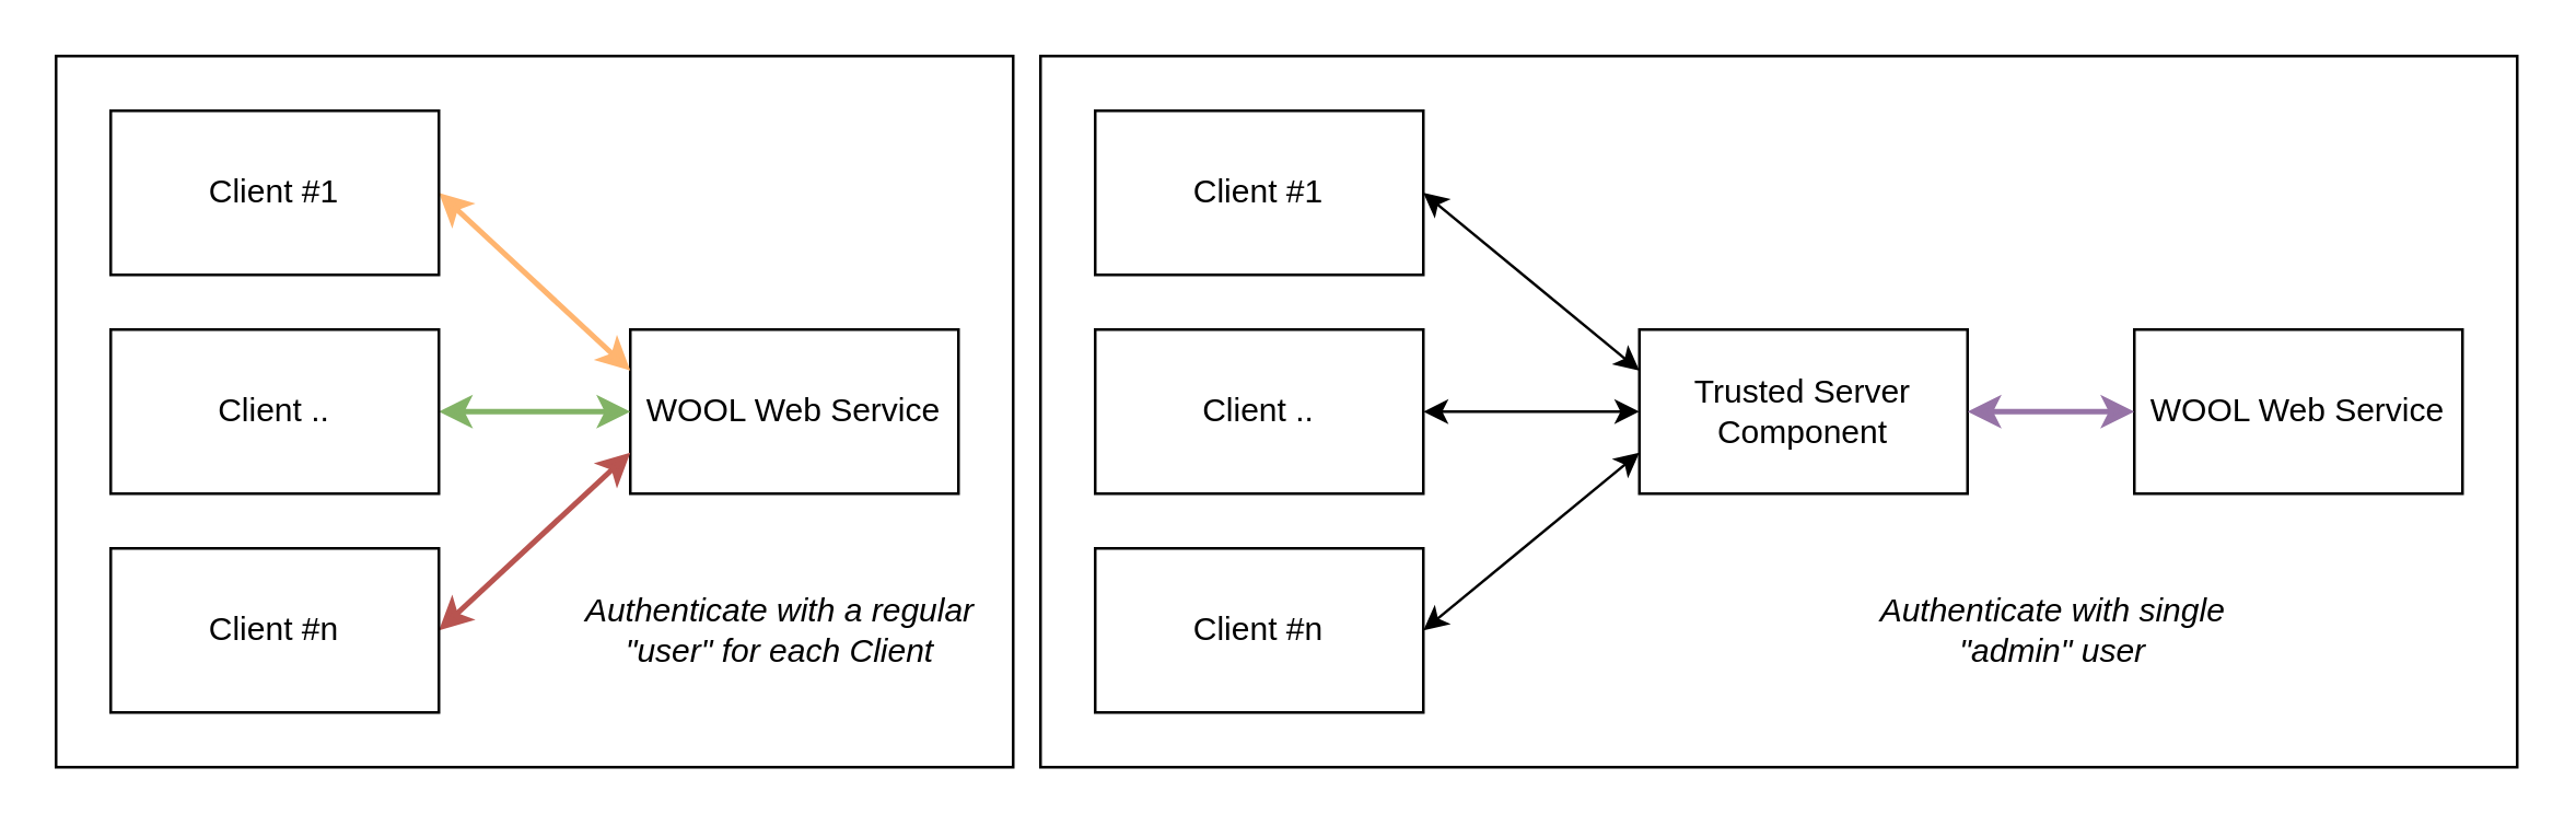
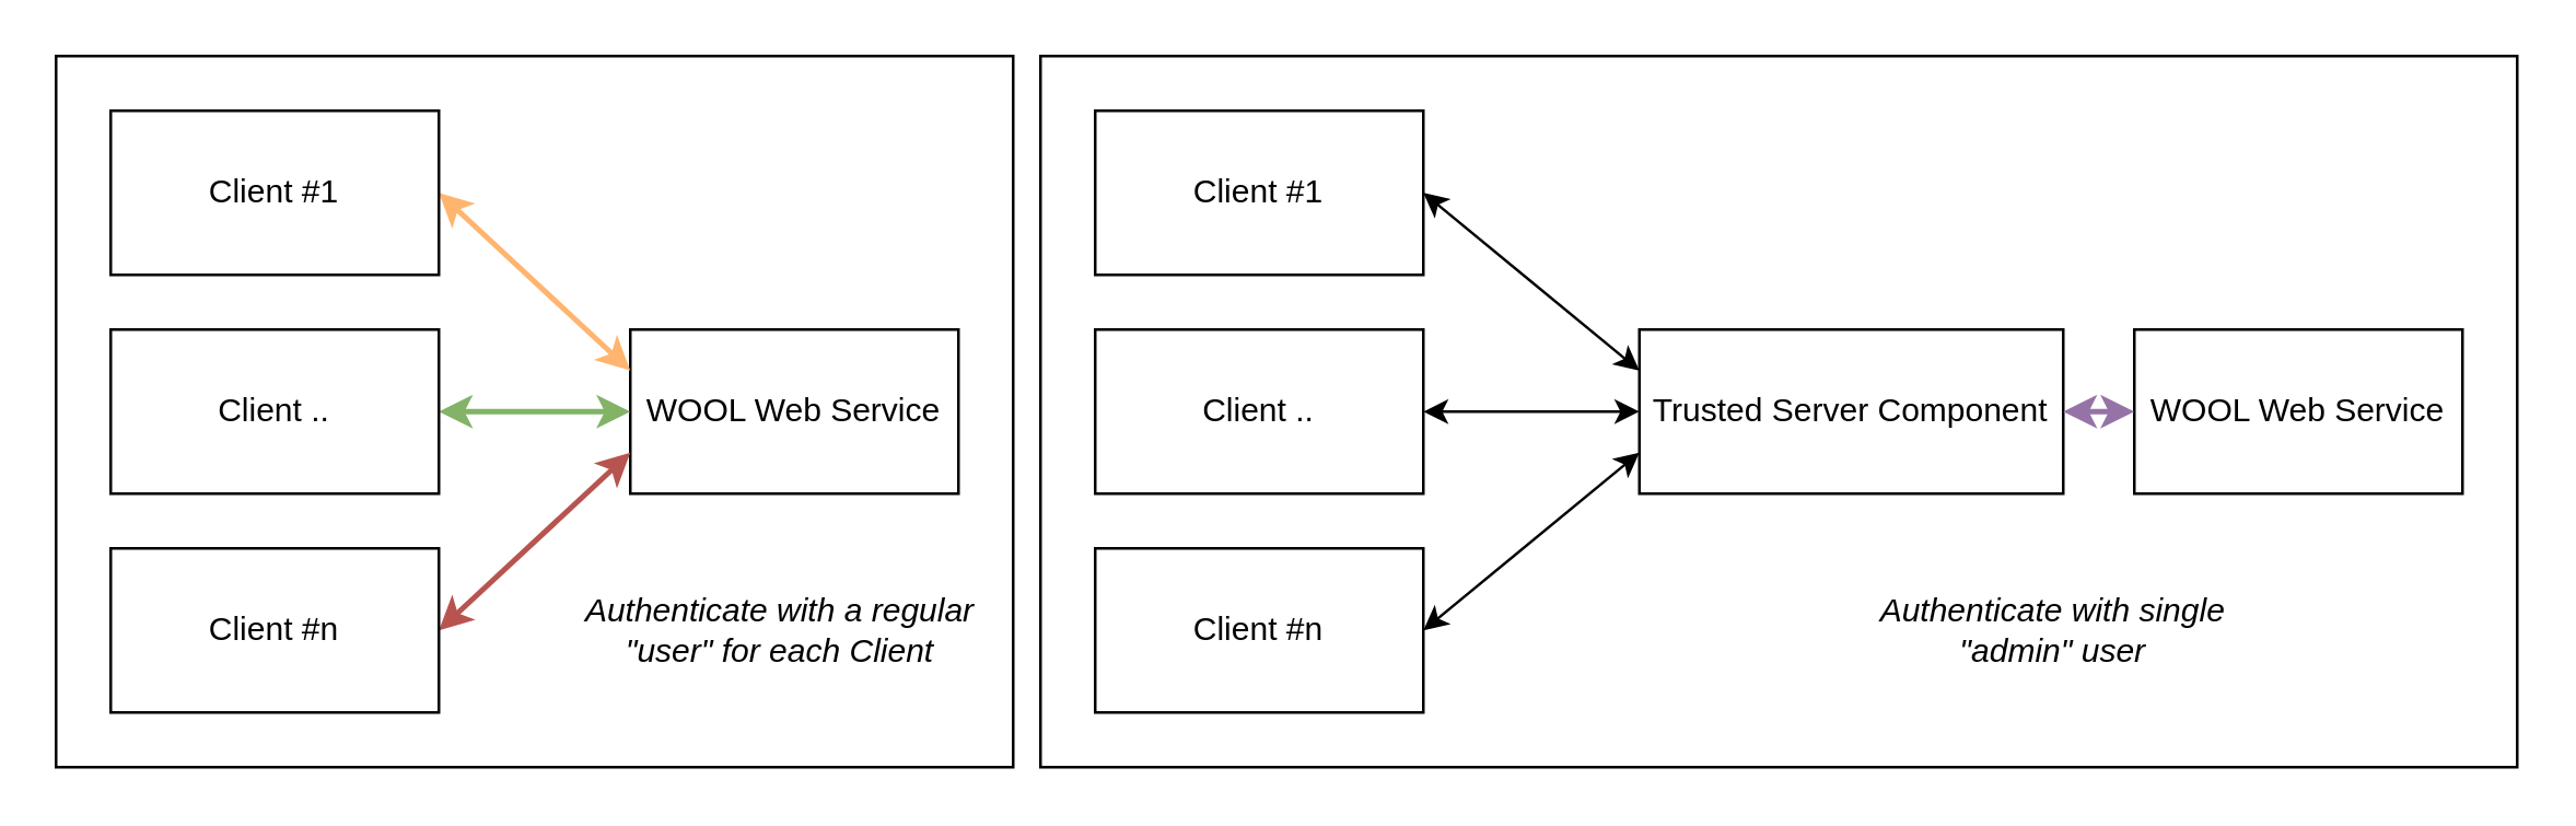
- <mxCell id="5" value="Trusted Server Component" style="rounded=0;whiteSpace=wrap;html=1;" vertex="1" parent="2"><mxGeometry x="579" y="100" width="120" height="60" as="geometry" /></mxCell>
+ <mxCell id="5" value="Trusted Server Component" style="rounded=0;whiteSpace=wrap;html=1;" vertex="1" parent="2"><mxGeometry x="579" y="100" width="155" height="60" as="geometry" /></mxCell>
